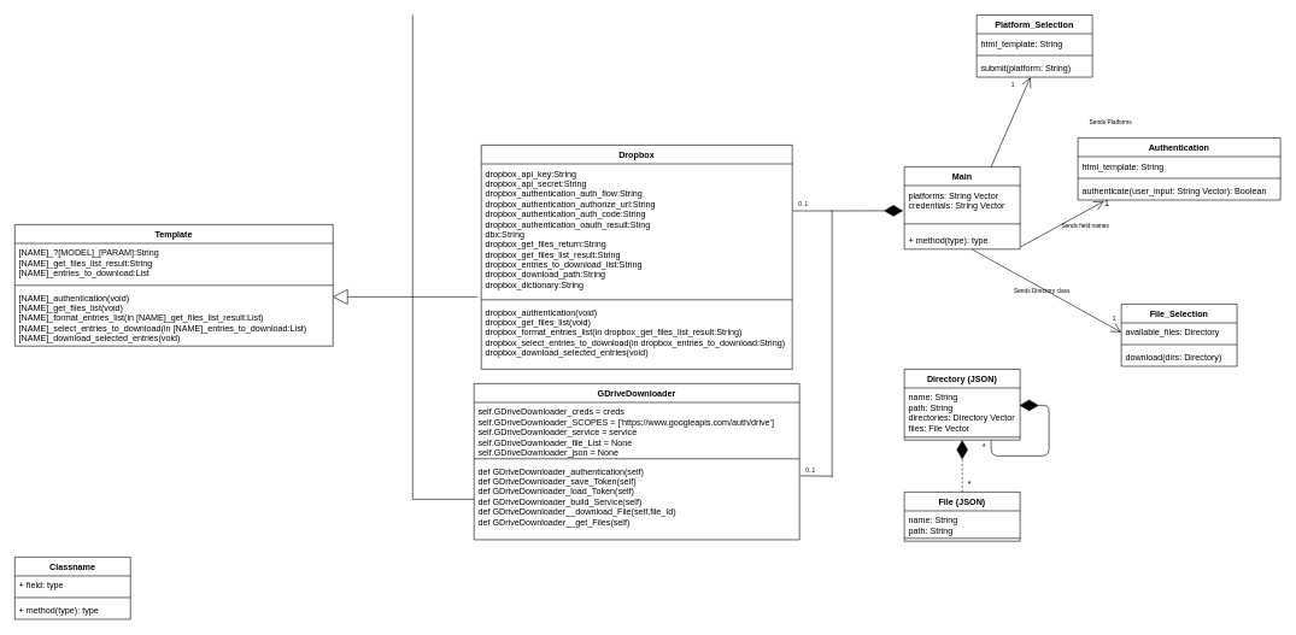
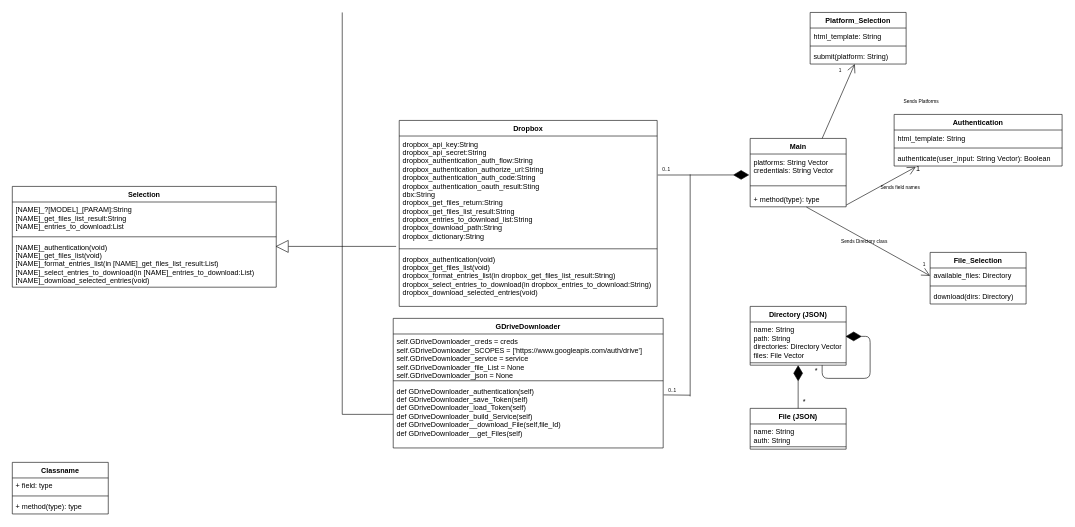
- <mxCell id="22" value="Template" style="swimlane;fontStyle=1;align=center;verticalAlign=top;childLayout=stackLayout;horizontal=1;startSize=26;horizontalStack=0;resizeParent=1;resizeParentMax=0;resizeLast=0;collapsible=1;marginBottom=0;" parent="1" vertex="1"><mxGeometry x="20" y="310" width="440" height="168" as="geometry" /></mxCell>
+ <mxCell id="22" value="Selection" style="swimlane;fontStyle=1;align=center;verticalAlign=top;childLayout=stackLayout;horizontal=1;startSize=26;horizontalStack=0;resizeParent=1;resizeParentMax=0;resizeLast=0;collapsible=1;marginBottom=0;" parent="1" vertex="1"><mxGeometry x="20" y="310" width="440" height="168" as="geometry" /></mxCell>
- <mxCell id="38" value="" style="endArrow=diamondThin;endFill=1;endSize=24;html=1;entryX=0.5;entryY=1;entryDx=0;entryDy=0;exitX=0.5;exitY=0;exitDx=0;exitDy=0;dashed=1;" edge="1" parent="30" source="35" target="31"><mxGeometry width="160" relative="1" as="geometry"><mxPoint x="-620" y="280" as="sourcePoint" /><mxPoint x="-460" y="280" as="targetPoint" /></mxGeometry></mxCell>
+ <mxCell id="38" value="" style="endArrow=diamondThin;endFill=1;endSize=24;html=1;entryX=0.5;entryY=1;entryDx=0;entryDy=0;exitX=0.5;exitY=0;exitDx=0;exitDy=0;" edge="1" parent="30" source="35" target="31"><mxGeometry width="160" relative="1" as="geometry"><mxPoint x="-620" y="280" as="sourcePoint" /><mxPoint x="-460" y="280" as="targetPoint" /></mxGeometry></mxCell>
- <mxCell id="36" value="name: String&#10;path: String" style="text;strokeColor=none;fillColor=none;align=left;verticalAlign=top;spacingLeft=4;spacingRight=4;overflow=hidden;rotatable=0;points=[[0,0.5],[1,0.5]];portConstraint=eastwest;" parent="35" vertex="1"><mxGeometry y="26" width="160" height="34" as="geometry" /></mxCell>
+ <mxCell id="36" value="name: String&#10;auth: String" style="text;strokeColor=none;fillColor=none;align=left;verticalAlign=top;spacingLeft=4;spacingRight=4;overflow=hidden;rotatable=0;points=[[0,0.5],[1,0.5]];portConstraint=eastwest;" parent="35" vertex="1"><mxGeometry y="26" width="160" height="34" as="geometry" /></mxCell>
